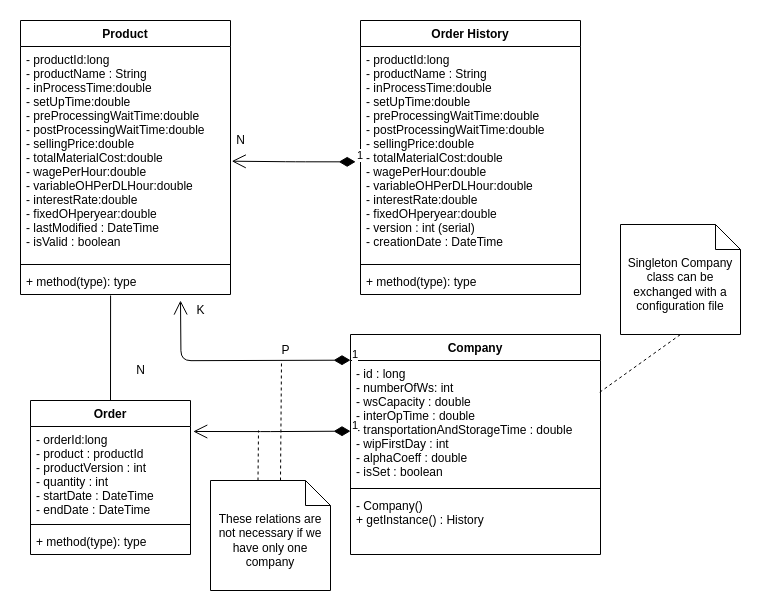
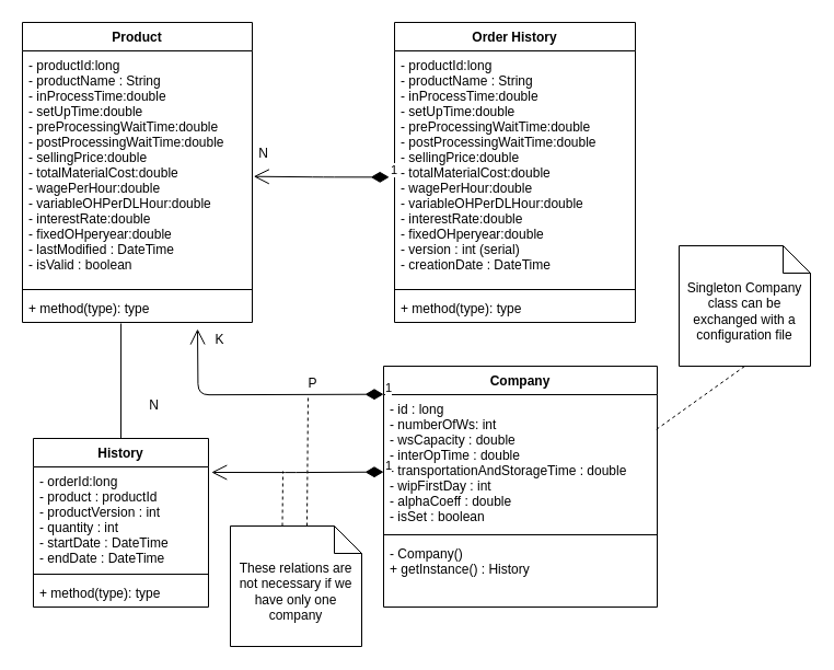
- <mxCell id="11" value="Order" style="swimlane;fontStyle=1;align=center;verticalAlign=top;childLayout=stackLayout;horizontal=1;startSize=26;horizontalStack=0;resizeParent=1;resizeParentMax=0;resizeLast=0;collapsible=1;marginBottom=0;" parent="1" vertex="1"><mxGeometry x="30" y="400" width="160" height="154" as="geometry" /></mxCell>
+ <mxCell id="11" value="History" style="swimlane;fontStyle=1;align=center;verticalAlign=top;childLayout=stackLayout;horizontal=1;startSize=26;horizontalStack=0;resizeParent=1;resizeParentMax=0;resizeLast=0;collapsible=1;marginBottom=0;" parent="1" vertex="1"><mxGeometry x="30" y="400" width="160" height="154" as="geometry" /></mxCell>
